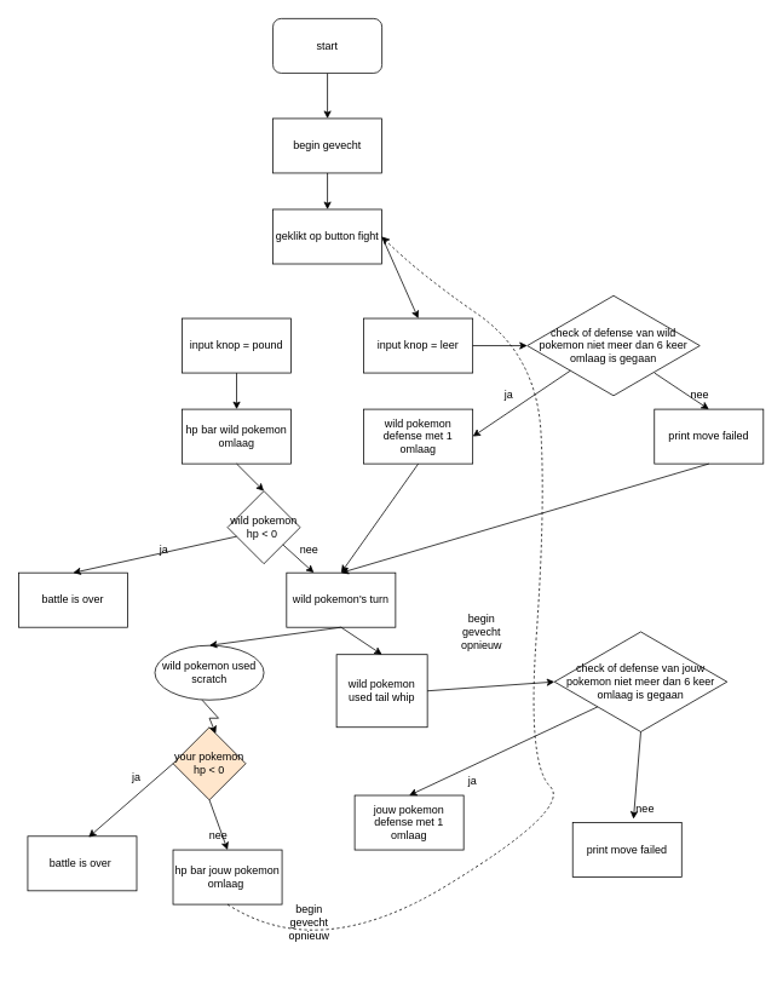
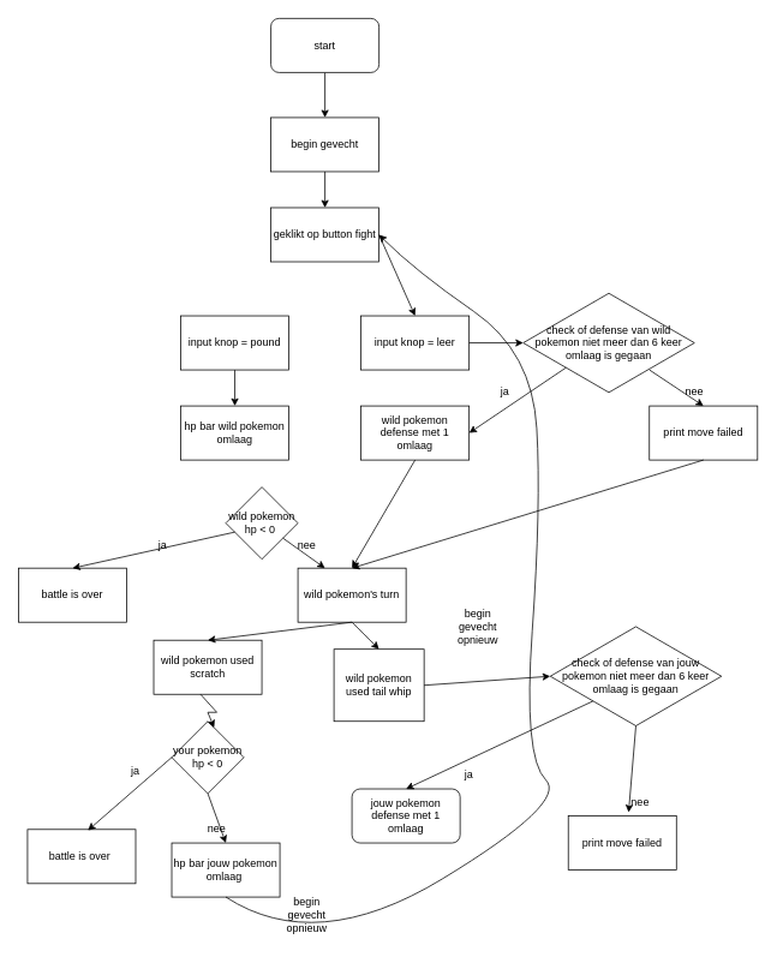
- <mxCell id="38" value="" style="endArrow=classic;html=1;rounded=0;entryX=0.5;entryY=0;entryDx=0;entryDy=0;exitX=0.5;exitY=1;exitDx=0;exitDy=0;" edge="1" parent="1" source="7" target="18"><mxGeometry width="50" height="50" relative="1" as="geometry"><mxPoint x="20" y="554.5" as="sourcePoint" /><mxPoint x="120" y="494.5" as="targetPoint" /><Array as="points" /></mxGeometry></mxCell>
- <mxCell id="17" value="wild pokemon's turn" style="rounded=0;whiteSpace=wrap;html=1;" vertex="1" parent="1"><mxGeometry x="315" y="630" width="120" height="60" as="geometry" /></mxCell>
+ <mxCell id="17" value="wild pokemon's turn" style="rounded=0;whiteSpace=wrap;html=1;" vertex="1" parent="1"><mxGeometry x="330" y="630" width="120" height="60" as="geometry" /></mxCell>
- <mxCell id="22" value="wild pokemon used scratch" style="ellipse;whiteSpace=wrap;html=1;" vertex="1" parent="1"><mxGeometry x="170" y="710" width="120" height="60" as="geometry" /></mxCell>
+ <mxCell id="22" value="wild pokemon used scratch" style="rounded=0;whiteSpace=wrap;html=1;" vertex="1" parent="1"><mxGeometry x="170" y="710" width="120" height="60" as="geometry" /></mxCell>
- <mxCell id="36" value="" style="curved=1;endArrow=classic;html=1;rounded=0;exitX=0.5;exitY=1;exitDx=0;exitDy=0;entryX=1;entryY=0.5;entryDx=0;entryDy=0;dashed=1;" edge="1" parent="1" source="30" target="4"><mxGeometry width="50" height="50" relative="1" as="geometry"><mxPoint x="580" y="890" as="sourcePoint" /><mxPoint x="630" y="840" as="targetPoint" /><Array as="points"><mxPoint x="350" y="1060" /><mxPoint x="630" y="890" /><mxPoint x="580" y="840" /><mxPoint x="600" y="560" /><mxPoint x="590" y="390" /><mxPoint x="460" y="300" /></Array></mxGeometry></mxCell>
+ <mxCell id="36" value="" style="curved=1;endArrow=classic;html=1;rounded=0;exitX=0.5;exitY=1;exitDx=0;exitDy=0;entryX=1;entryY=0.5;entryDx=0;entryDy=0;" edge="1" parent="1" source="30" target="4"><mxGeometry width="50" height="50" relative="1" as="geometry"><mxPoint x="580" y="890" as="sourcePoint" /><mxPoint x="630" y="840" as="targetPoint" /><Array as="points"><mxPoint x="350" y="1060" /><mxPoint x="630" y="890" /><mxPoint x="580" y="840" /><mxPoint x="600" y="560" /><mxPoint x="590" y="390" /><mxPoint x="460" y="300" /></Array></mxGeometry></mxCell>
- <mxCell id="33" value="your pokemon hp &amp;lt; 0" style="rhombus;whiteSpace=wrap;html=1;fillColor=#ffe6cc;" vertex="1" parent="1"><mxGeometry x="190" y="800" width="80" height="80" as="geometry" /></mxCell>
+ <mxCell id="33" value="your pokemon hp &amp;lt; 0" style="rhombus;whiteSpace=wrap;html=1;" vertex="1" parent="1"><mxGeometry x="190" y="800" width="80" height="80" as="geometry" /></mxCell>
- <mxCell id="31" value="jouw pokemon defense met 1 omlaag" style="rounded=0;whiteSpace=wrap;html=1;" vertex="1" parent="1"><mxGeometry x="390" y="875" width="120" height="60" as="geometry" /></mxCell>
+ <mxCell id="31" value="jouw pokemon defense met 1 omlaag" style="whiteSpace=wrap;html=1;rounded=1;" vertex="1" parent="1"><mxGeometry x="390" y="875" width="120" height="60" as="geometry" /></mxCell>
